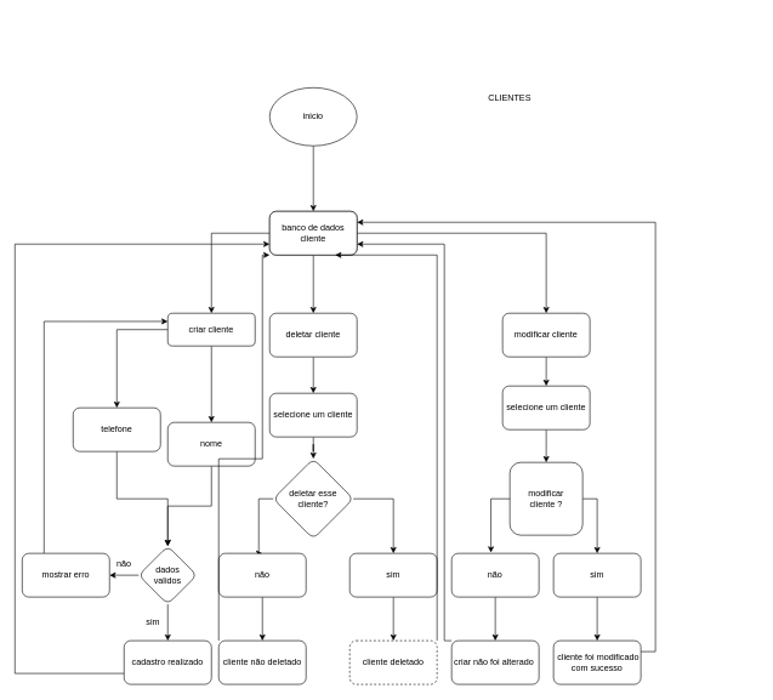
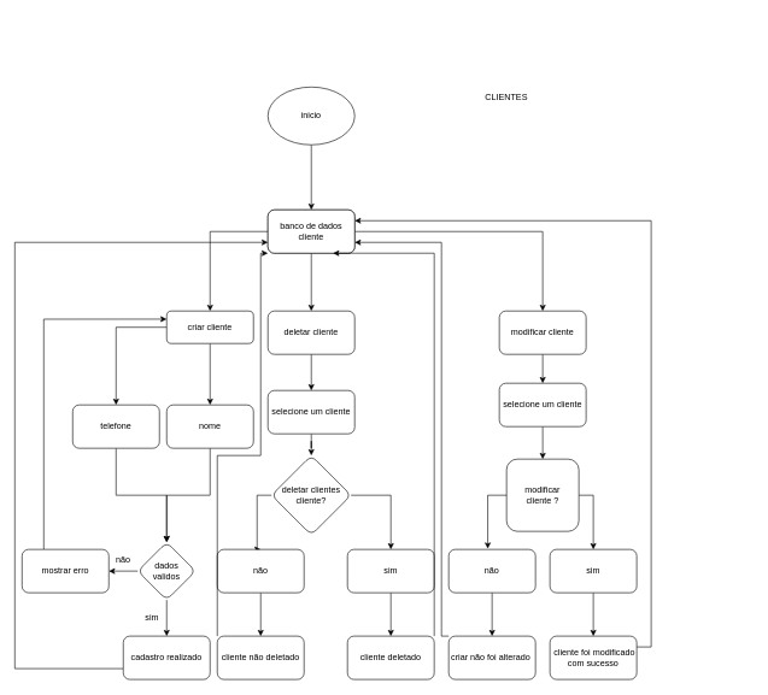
- <mxCell id="19" value="nome" style="whiteSpace=wrap;html=1;rounded=1;" parent="1" vertex="1"><mxGeometry x="230" y="580" width="120" height="60" as="geometry" /></mxCell>
+ <mxCell id="19" value="nome" style="whiteSpace=wrap;html=1;rounded=1;" parent="1" vertex="1"><mxGeometry x="230" y="560" width="120" height="60" as="geometry" /></mxCell>
- <mxCell id="24" value="deletar esse cliente?" style="rhombus;whiteSpace=wrap;html=1;rounded=1;" parent="1" vertex="1"><mxGeometry x="375" y="630" width="110" height="110" as="geometry" /></mxCell>
+ <mxCell id="24" value="deletar clientes cliente?" style="rhombus;whiteSpace=wrap;html=1;rounded=1;" parent="1" vertex="1"><mxGeometry x="375" y="630" width="110" height="110" as="geometry" /></mxCell>
- <mxCell id="30" value="cliente deletado" style="whiteSpace=wrap;html=1;rounded=1;dashed=1;" parent="1" vertex="1"><mxGeometry x="480" y="880" width="120" height="60" as="geometry" /></mxCell>
+ <mxCell id="30" value="cliente deletado" style="whiteSpace=wrap;html=1;rounded=1;" parent="1" vertex="1"><mxGeometry x="480" y="880" width="120" height="60" as="geometry" /></mxCell>
